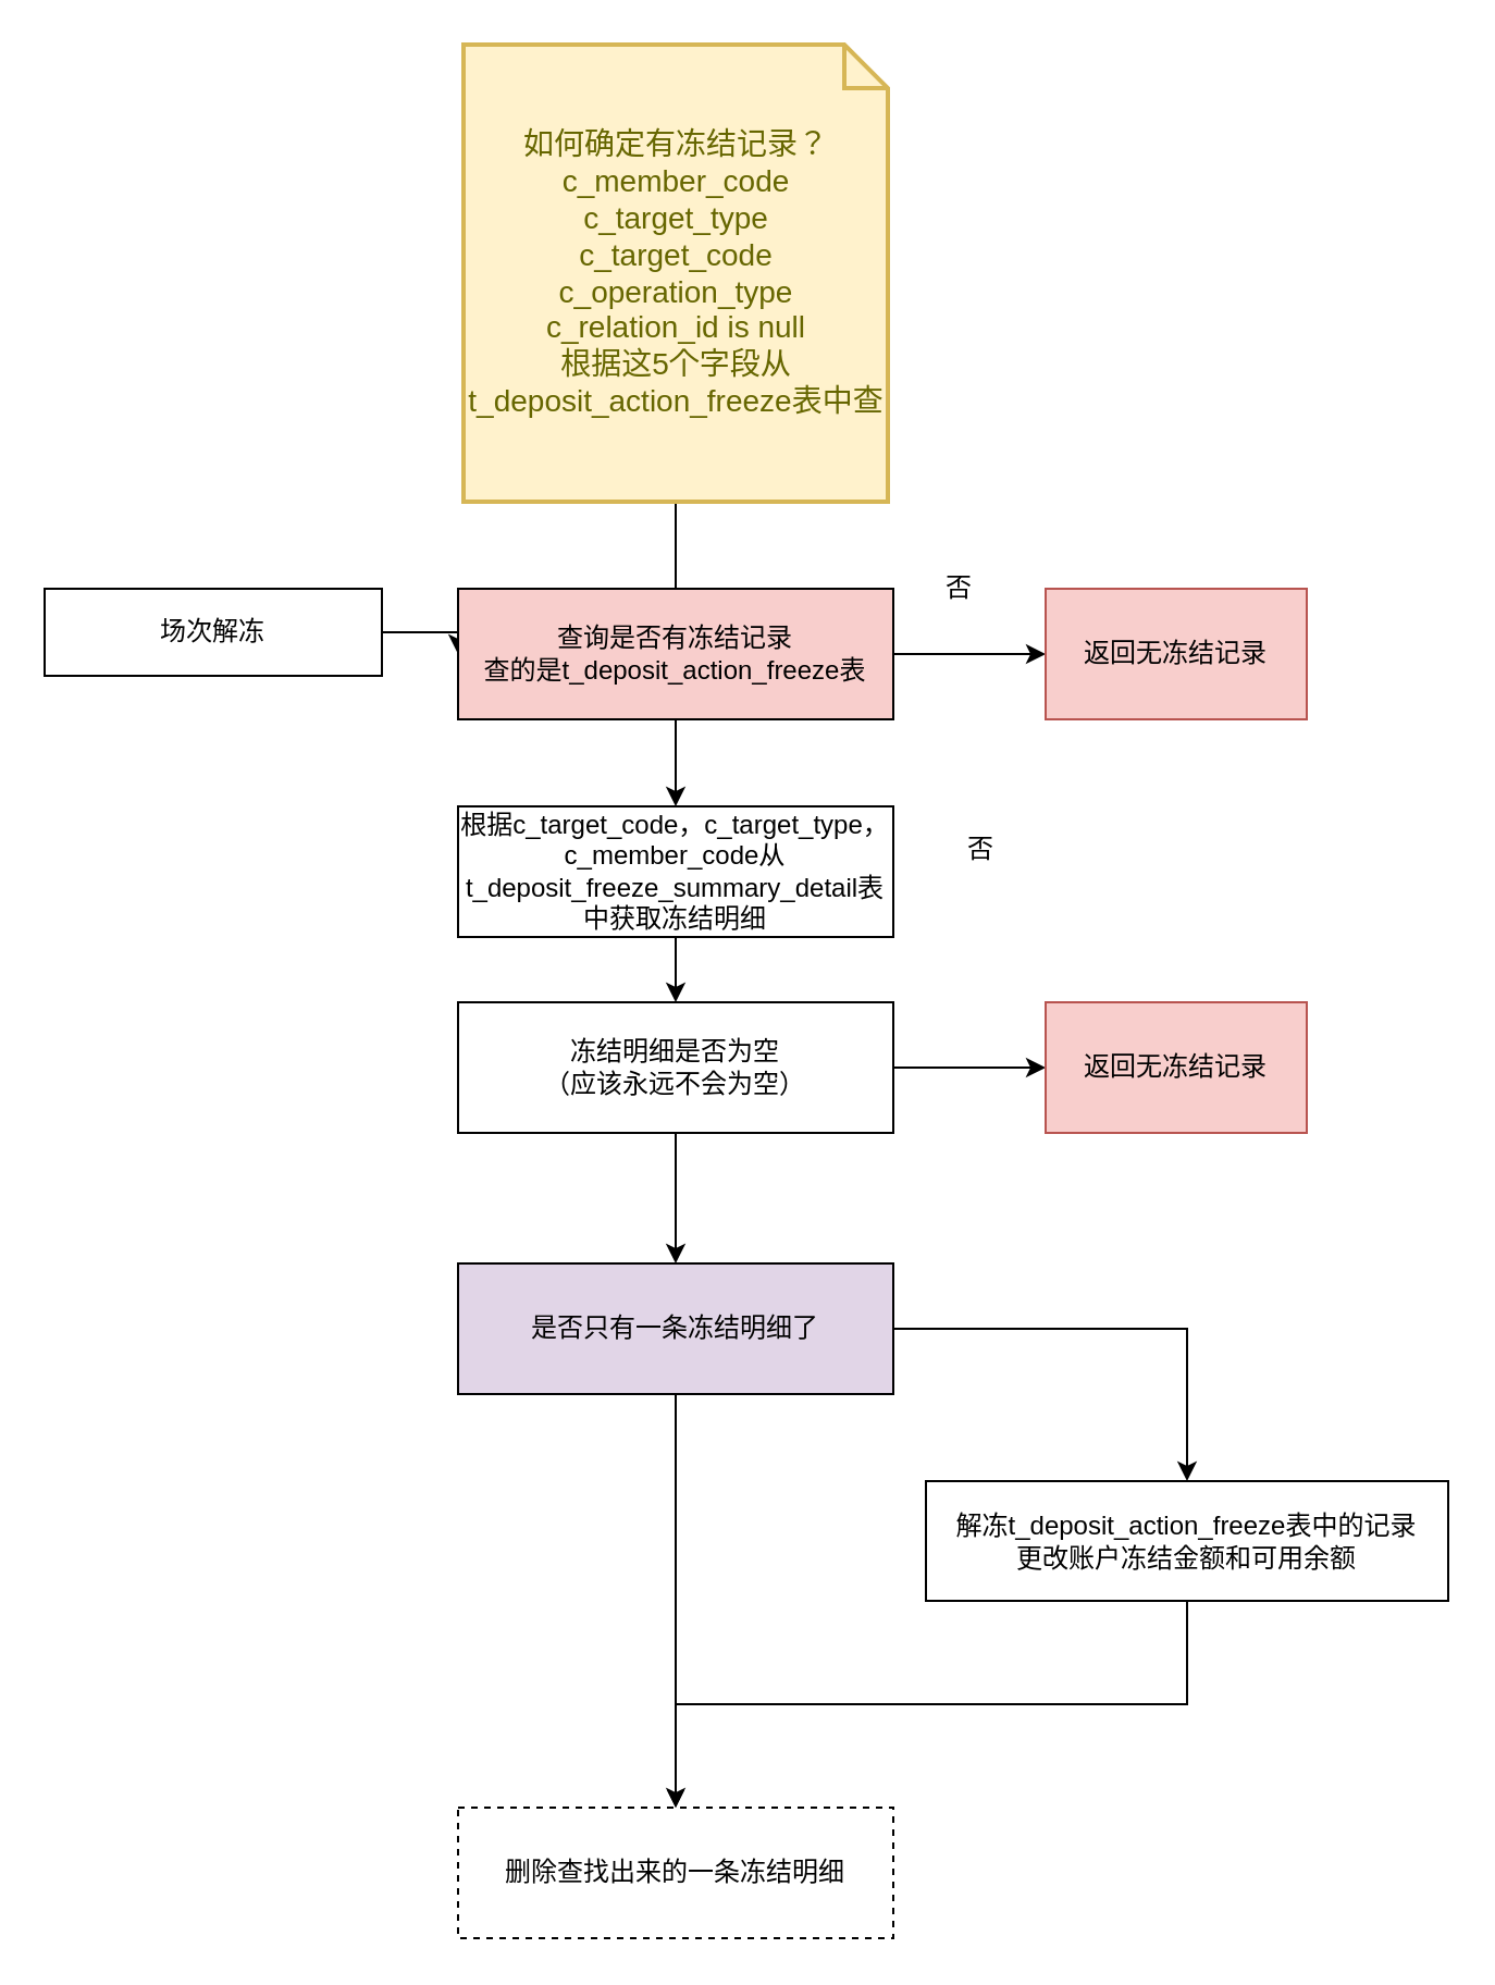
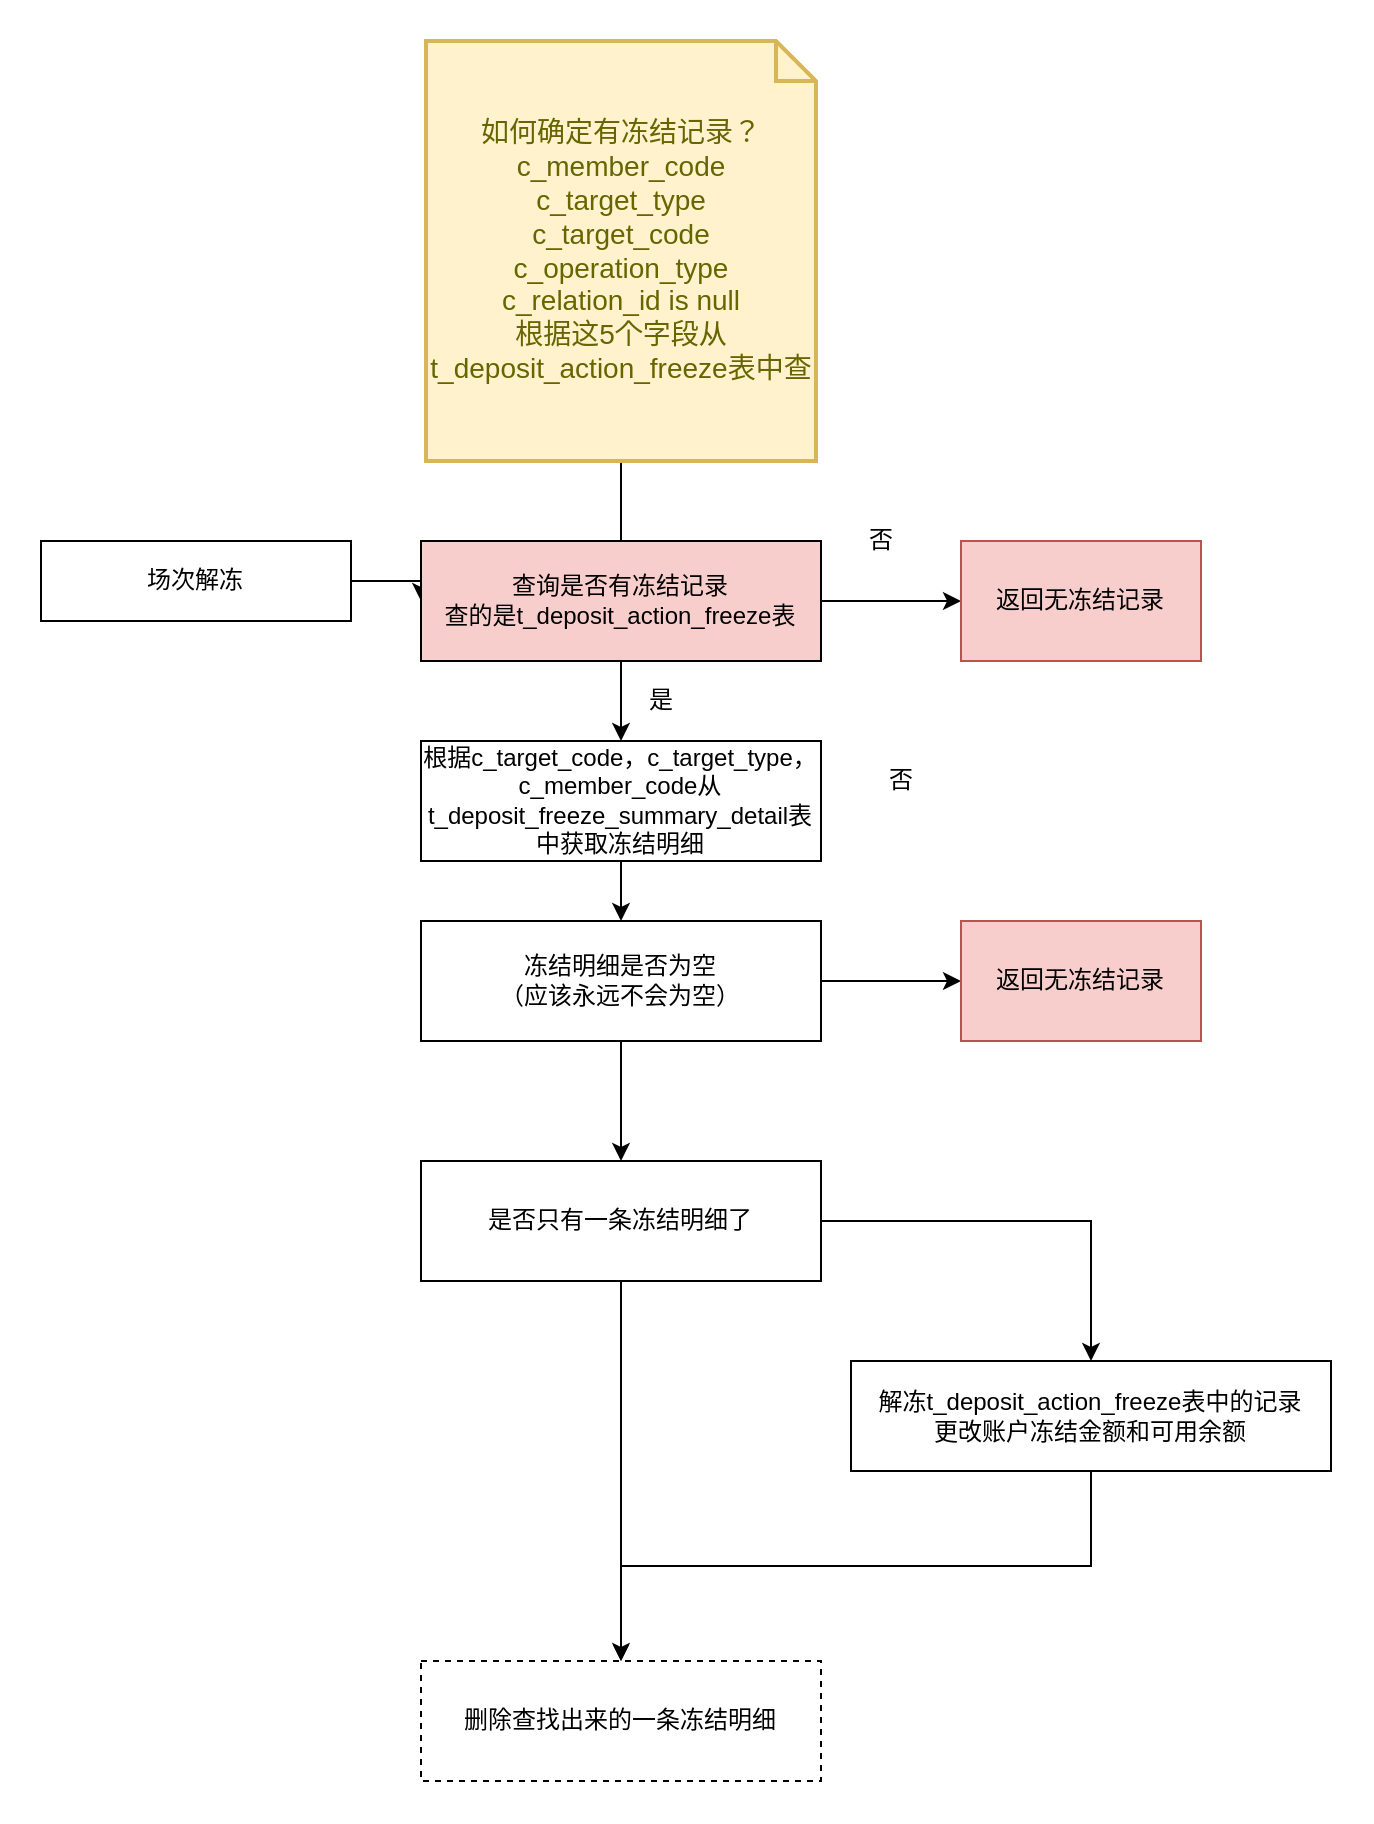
+ <mxCell id="14" value="是" style="text;html=1;align=center;verticalAlign=middle;resizable=0;points=[];autosize=1;strokeColor=none;fillColor=none;" vertex="1" parent="1"><mxGeometry x="315" y="340" width="30" height="20" as="geometry" /></mxCell>
- <mxCell id="21" value="是否只有一条冻结明细了" style="rounded=0;whiteSpace=wrap;html=1;fillColor=#e1d5e7;" vertex="1" parent="1"><mxGeometry x="210" y="580" width="200" height="60" as="geometry" /></mxCell>
+ <mxCell id="21" value="是否只有一条冻结明细了" style="rounded=0;whiteSpace=wrap;html=1;" vertex="1" parent="1"><mxGeometry x="210" y="580" width="200" height="60" as="geometry" /></mxCell>
